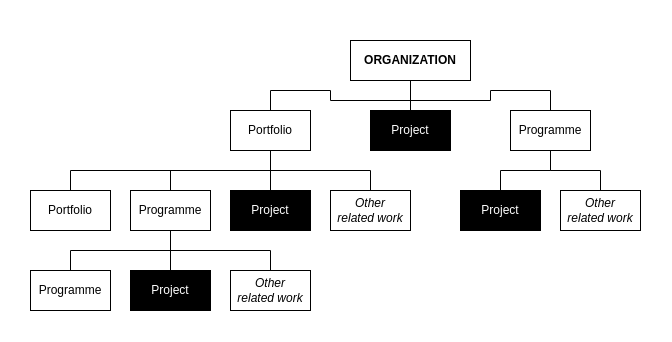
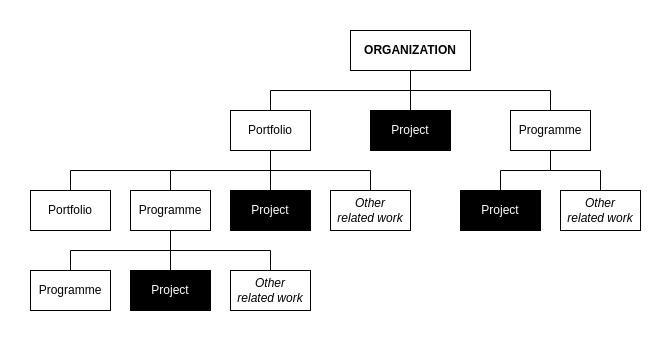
- <mxCell id="6" value="ORGANIZATION" style="rounded=0;whiteSpace=wrap;html=1;strokeWidth=1;fontStyle=1" parent="1" vertex="1"><mxGeometry x="350" y="40" width="120" height="40" as="geometry" /></mxCell>
+ <mxCell id="6" value="ORGANIZATION" style="rounded=0;whiteSpace=wrap;html=1;strokeWidth=1;fontStyle=1" parent="1" vertex="1"><mxGeometry x="350" y="30" width="120" height="40" as="geometry" /></mxCell>
